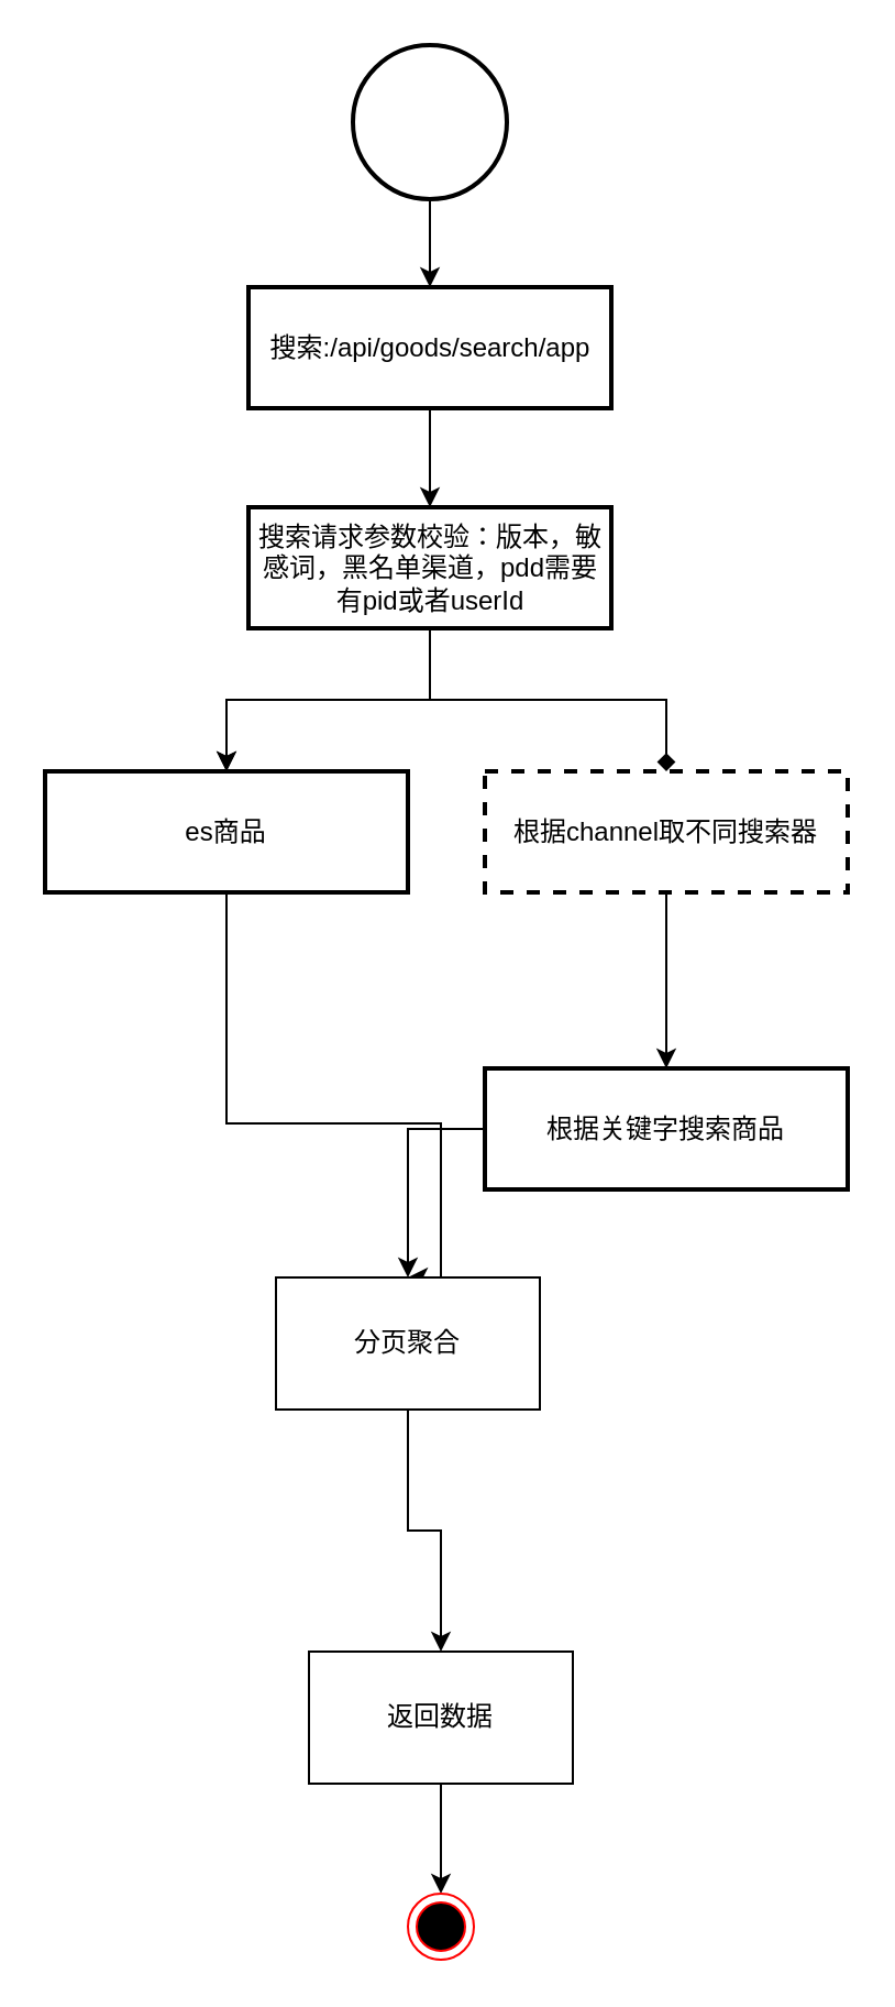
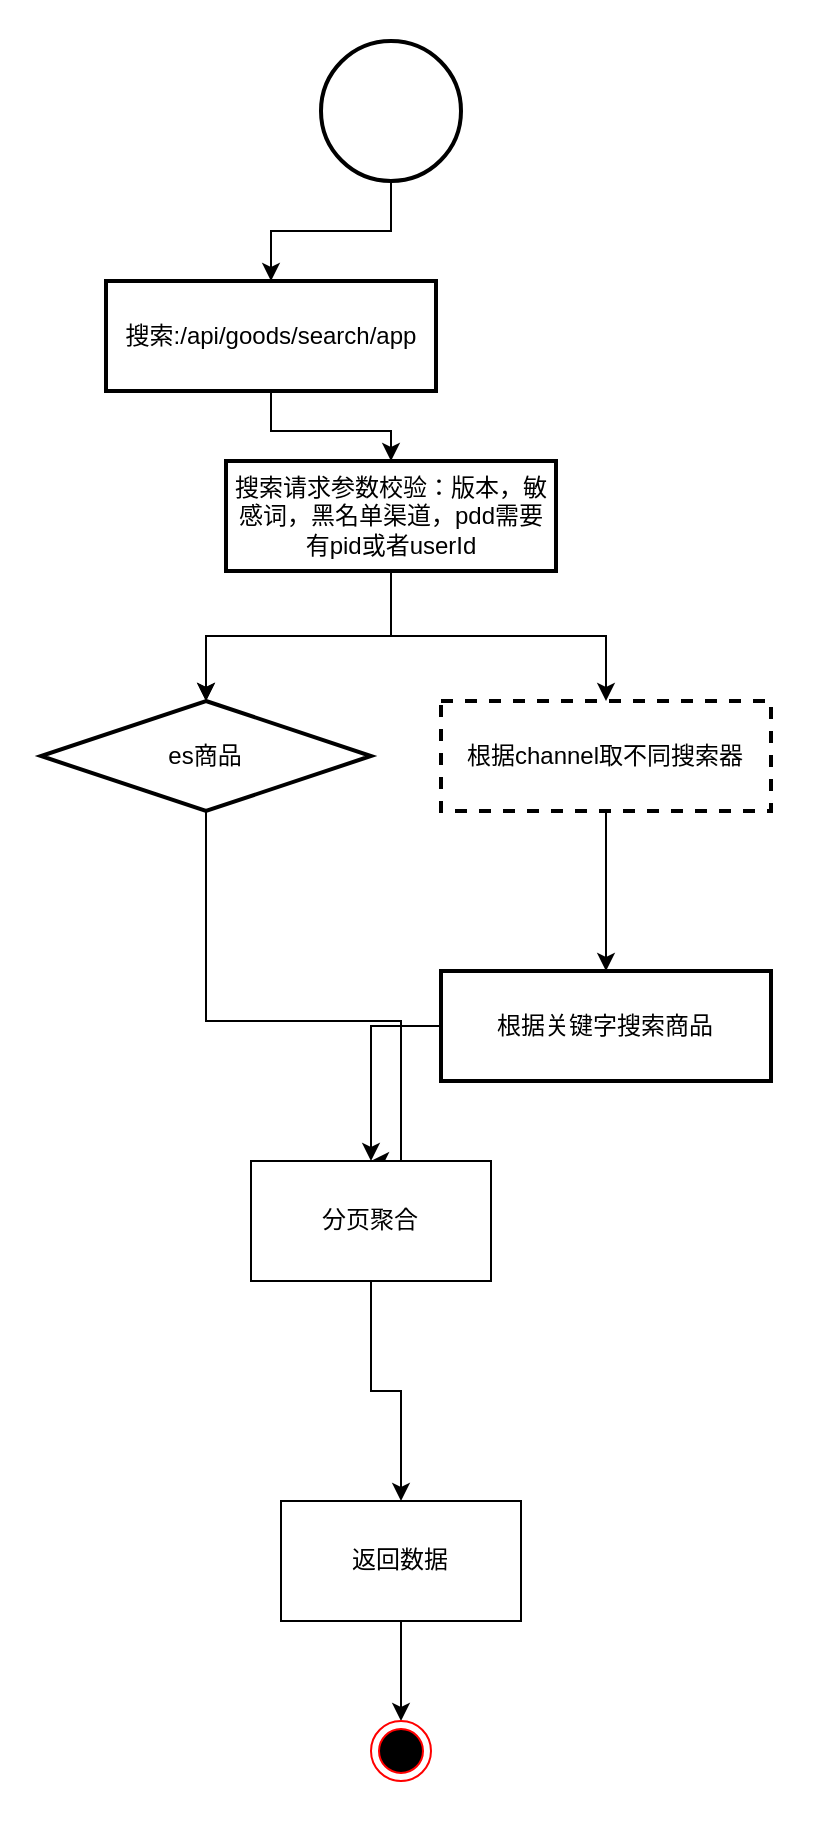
- <mxCell id="5" value="搜索:/api/goods/search/app" style="whiteSpace=wrap;html=1;strokeWidth=2;" vertex="1" parent="1"><mxGeometry x="112.5" y="130" width="165" height="55" as="geometry" /></mxCell>
+ <mxCell id="5" value="搜索:/api/goods/search/app" style="whiteSpace=wrap;html=1;strokeWidth=2;" vertex="1" parent="1"><mxGeometry x="52.5" y="140" width="165" height="55" as="geometry" /></mxCell>
- <mxCell id="8" style="edgeStyle=orthogonalEdgeStyle;rounded=0;orthogonalLoop=1;jettySize=auto;html=1;exitX=0.5;exitY=1;exitDx=0;exitDy=0;entryX=0.5;entryY=0;entryDx=0;entryDy=0;endArrow=diamond;" edge="1" parent="1" source="9" target="13"><mxGeometry relative="1" as="geometry" /></mxCell>
+ <mxCell id="8" style="edgeStyle=orthogonalEdgeStyle;rounded=0;orthogonalLoop=1;jettySize=auto;html=1;exitX=0.5;exitY=1;exitDx=0;exitDy=0;entryX=0.5;entryY=0;entryDx=0;entryDy=0;" edge="1" parent="1" source="9" target="13"><mxGeometry relative="1" as="geometry" /></mxCell>
- <mxCell id="11" value="es商品" style="whiteSpace=wrap;html=1;strokeWidth=2;" vertex="1" parent="1"><mxGeometry x="20" y="350" width="165" height="55" as="geometry" /></mxCell>
+ <mxCell id="11" value="es商品" style="rhombus;whiteSpace=wrap;html=1;strokeWidth=2;" vertex="1" parent="1"><mxGeometry x="20" y="350" width="165" height="55" as="geometry" /></mxCell>
